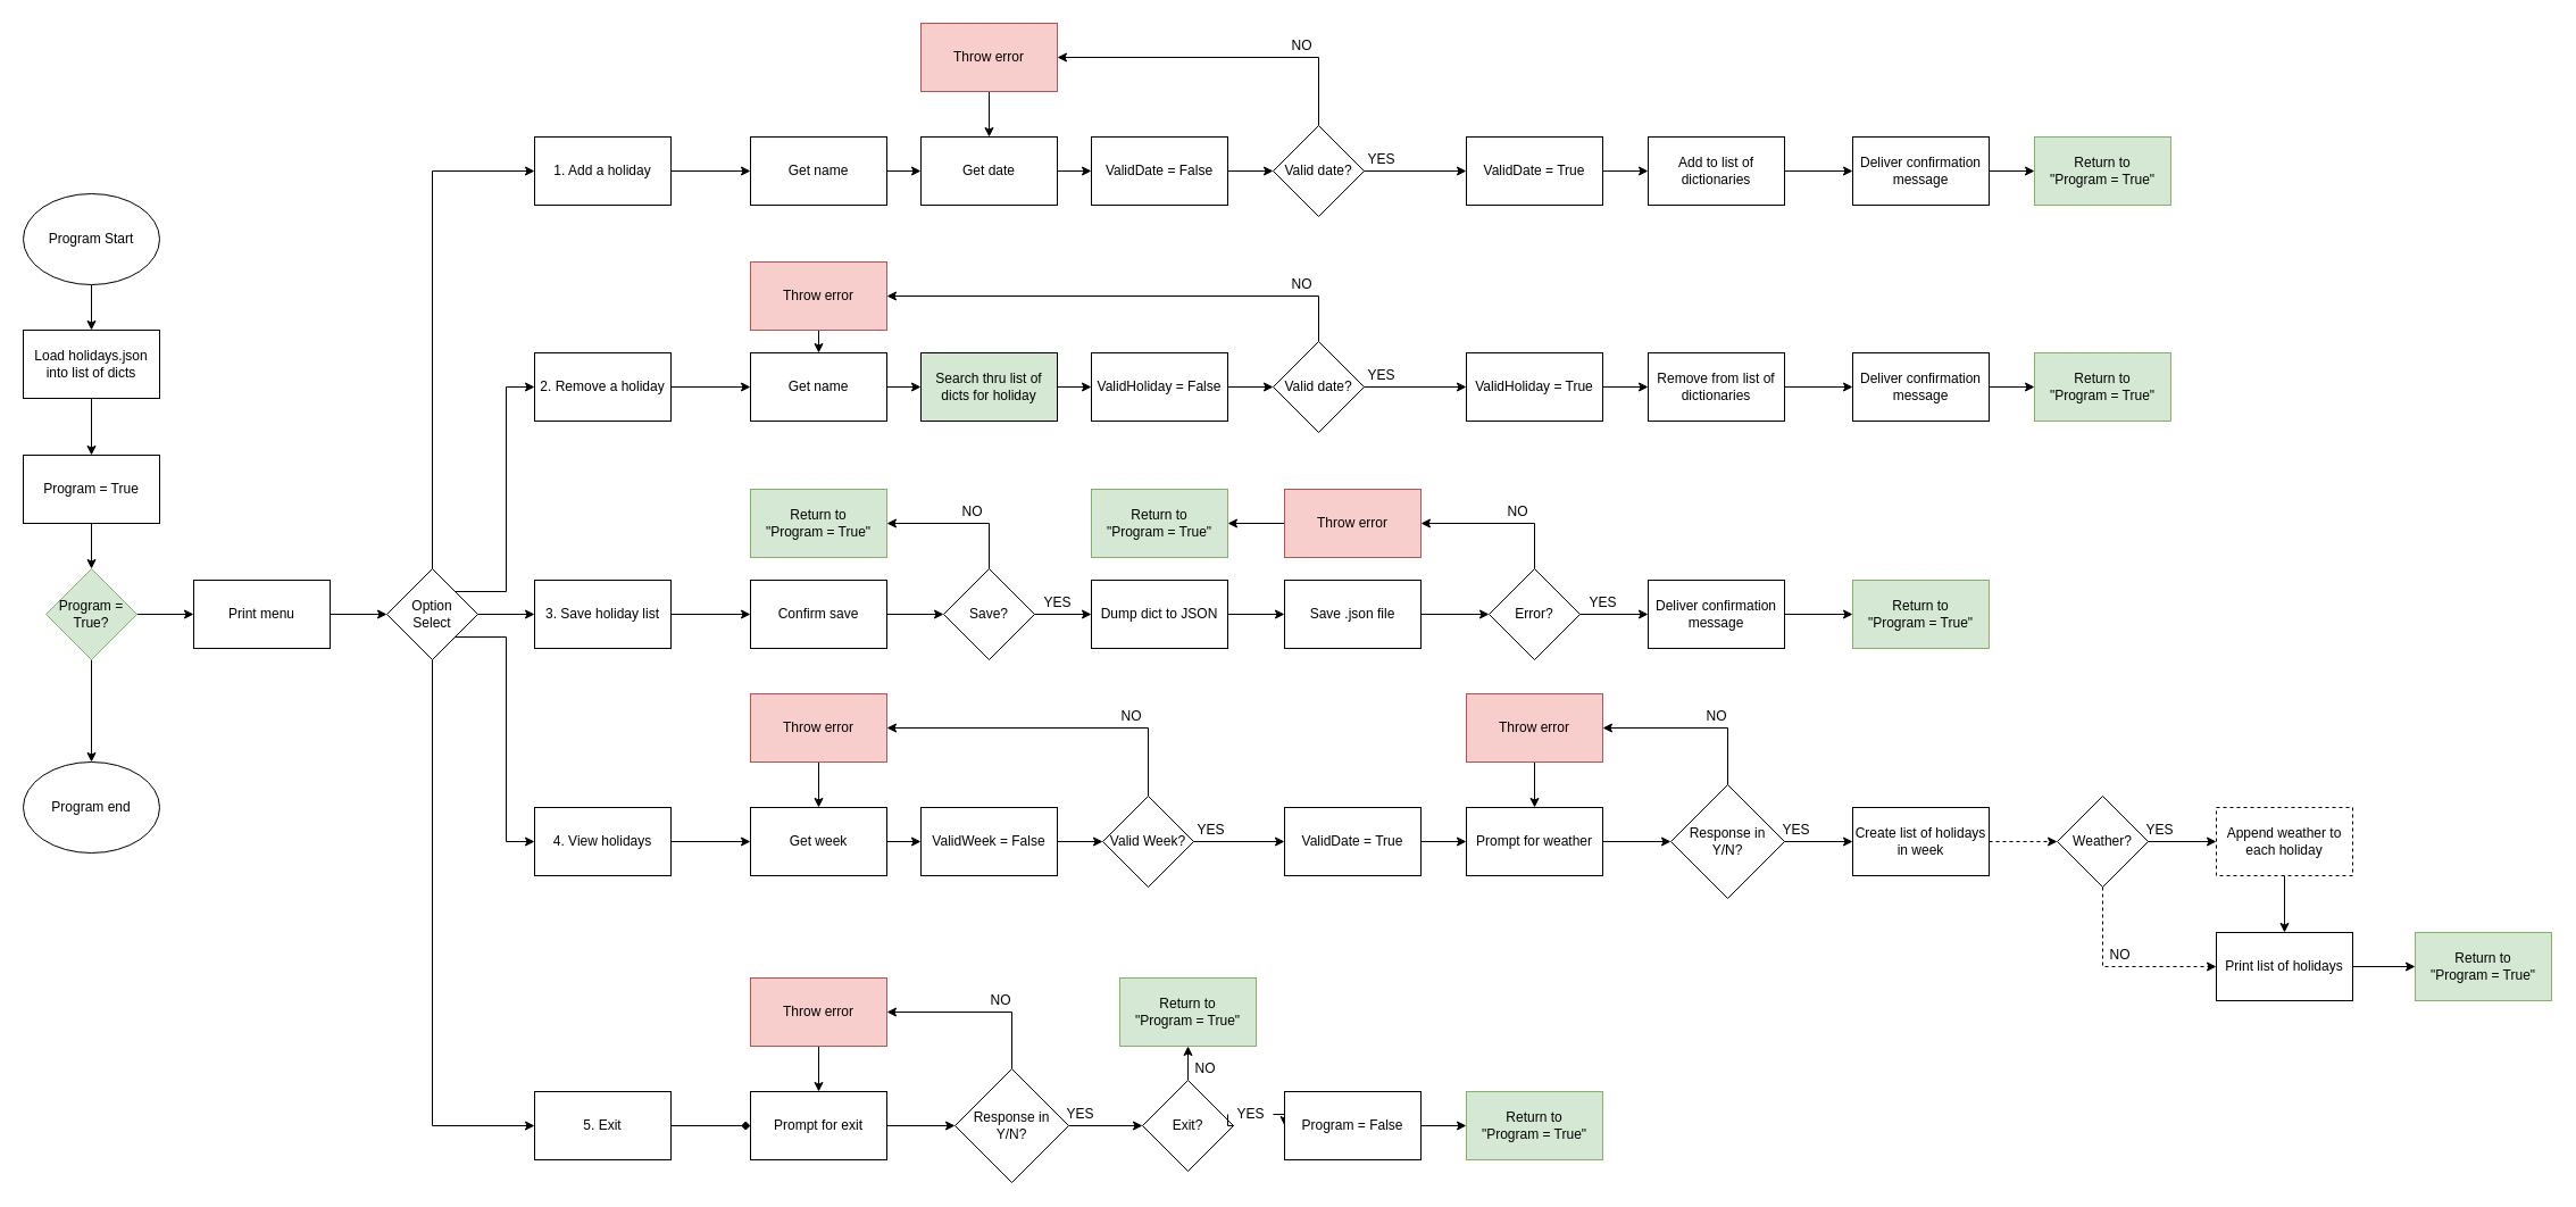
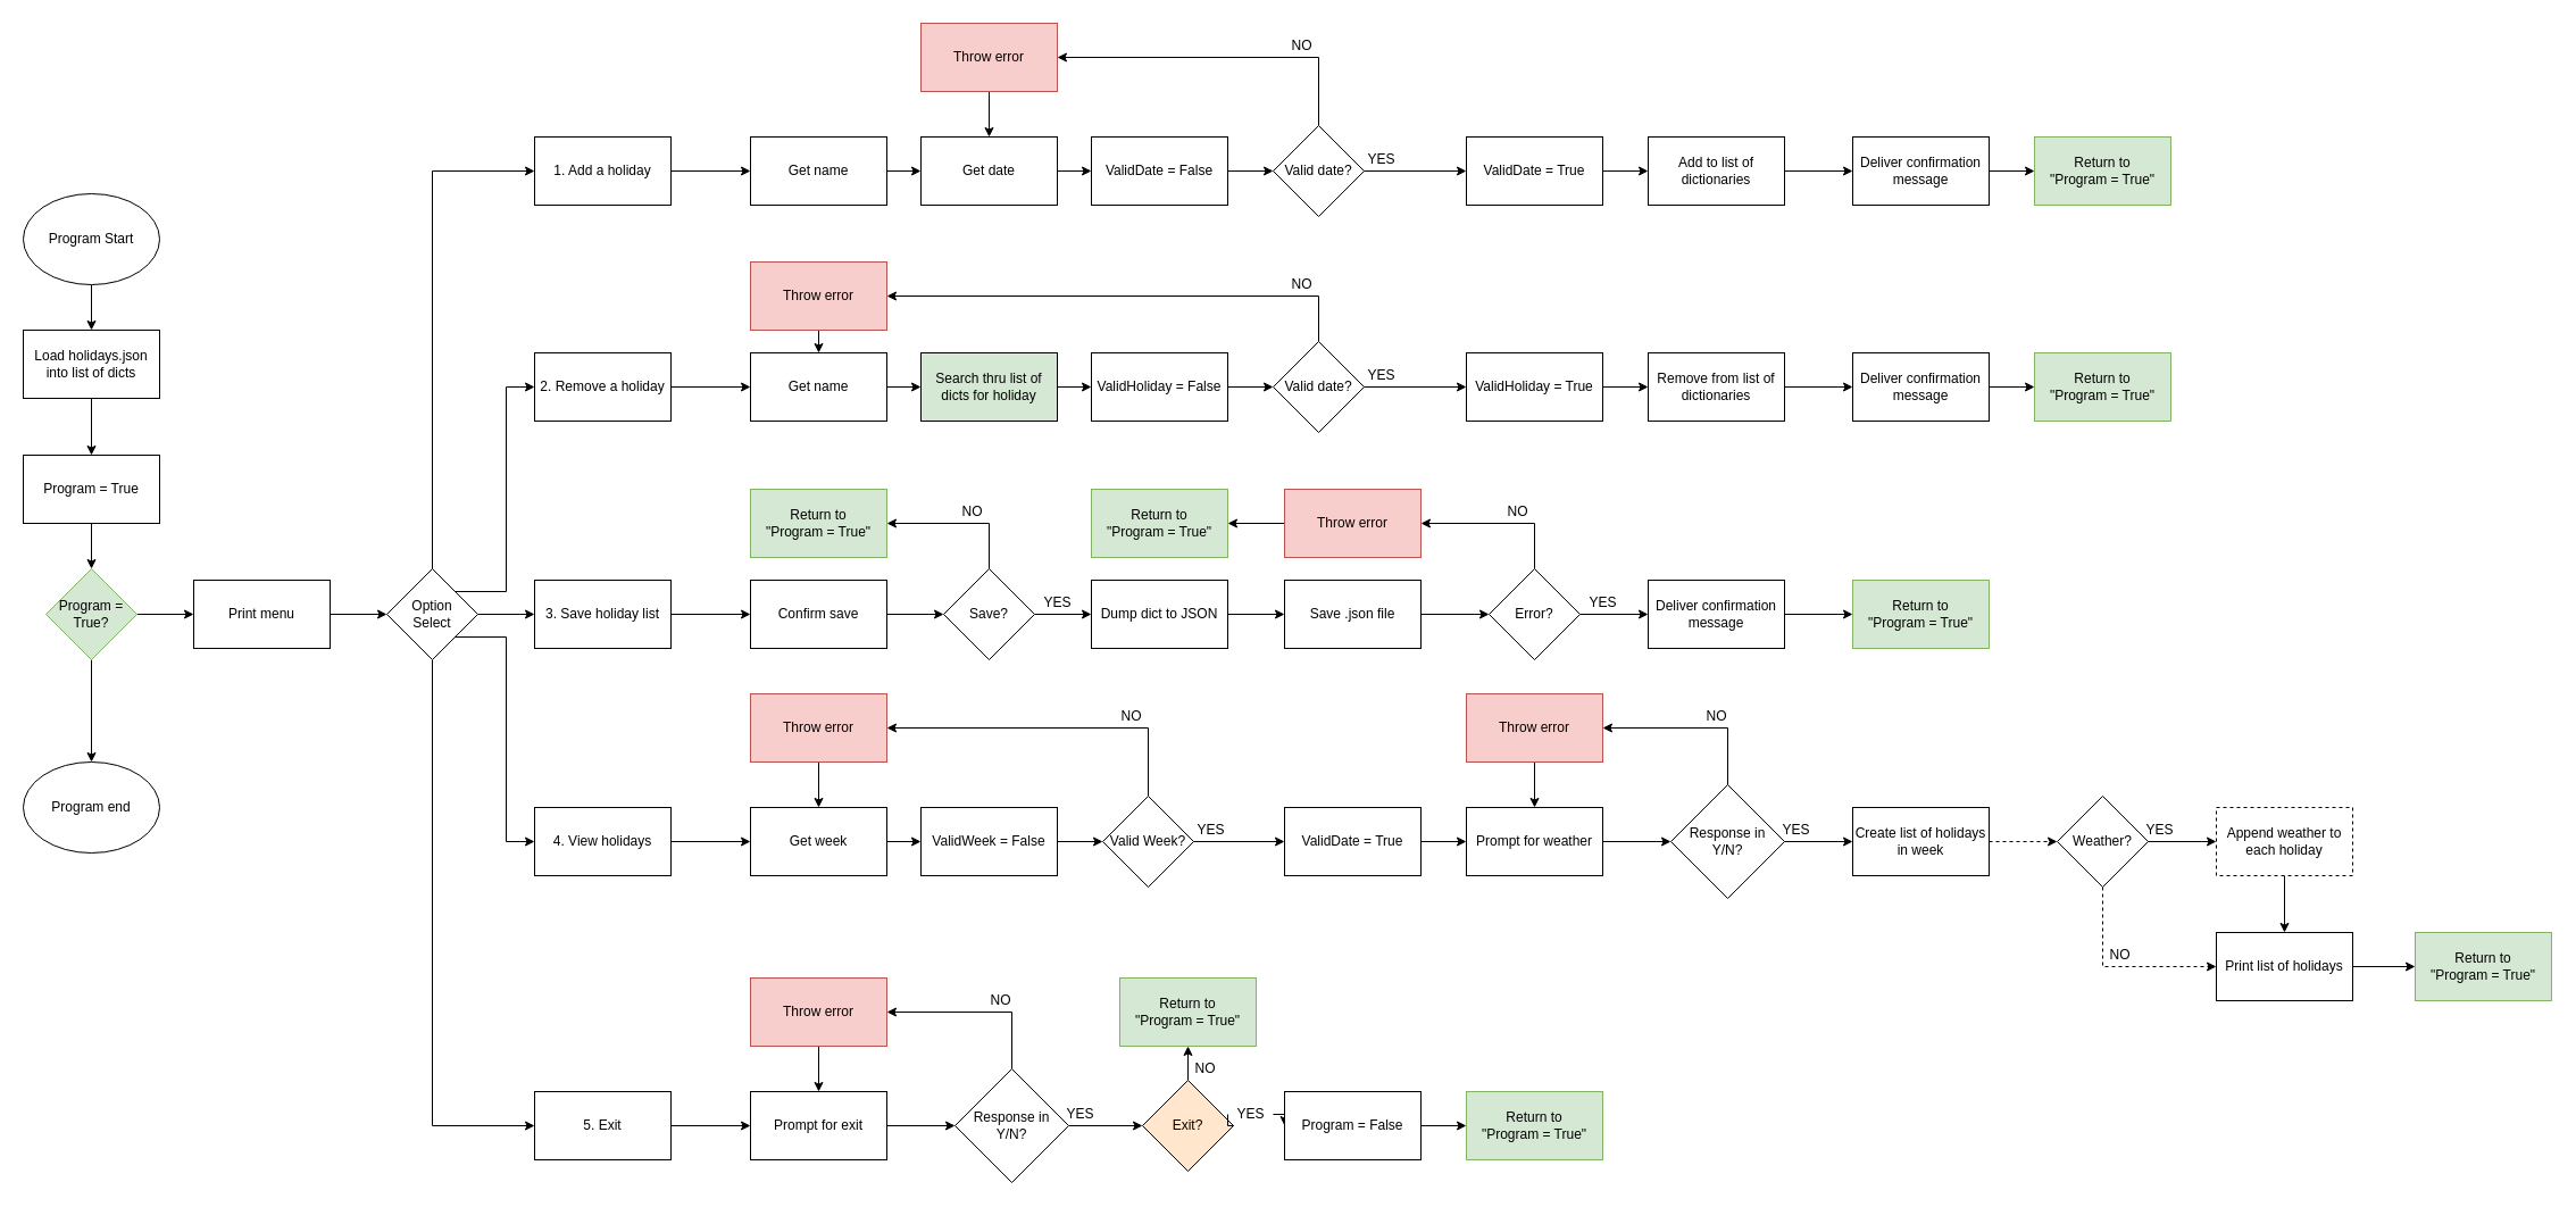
- <mxCell id="20" style="edgeStyle=orthogonalEdgeStyle;rounded=0;orthogonalLoop=1;jettySize=auto;html=1;exitX=1;exitY=0.5;exitDx=0;exitDy=0;endArrow=diamond;" parent="1" source="21" target="128" edge="1"><mxGeometry relative="1" as="geometry" /></mxCell>
+ <mxCell id="20" style="edgeStyle=orthogonalEdgeStyle;rounded=0;orthogonalLoop=1;jettySize=auto;html=1;exitX=1;exitY=0.5;exitDx=0;exitDy=0;" parent="1" source="21" target="128" edge="1"><mxGeometry relative="1" as="geometry" /></mxCell>
- <mxCell id="138" value="Exit?" style="rhombus;whiteSpace=wrap;html=1;" parent="1" vertex="1"><mxGeometry x="1005" y="950" width="80" height="80" as="geometry" /></mxCell>
+ <mxCell id="138" value="Exit?" style="rhombus;whiteSpace=wrap;html=1;fillColor=#ffe6cc;" parent="1" vertex="1"><mxGeometry x="1005" y="950" width="80" height="80" as="geometry" /></mxCell>
